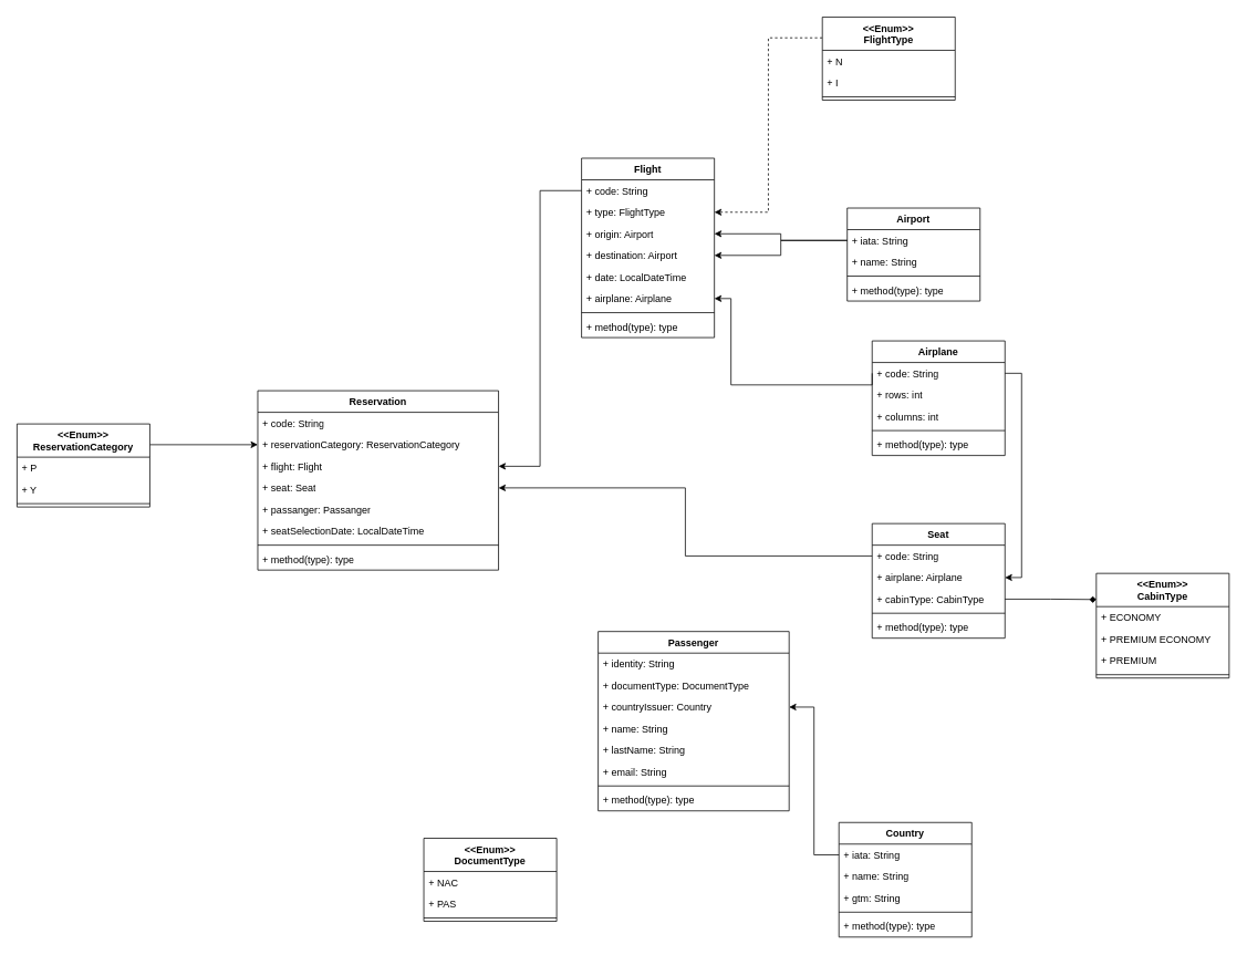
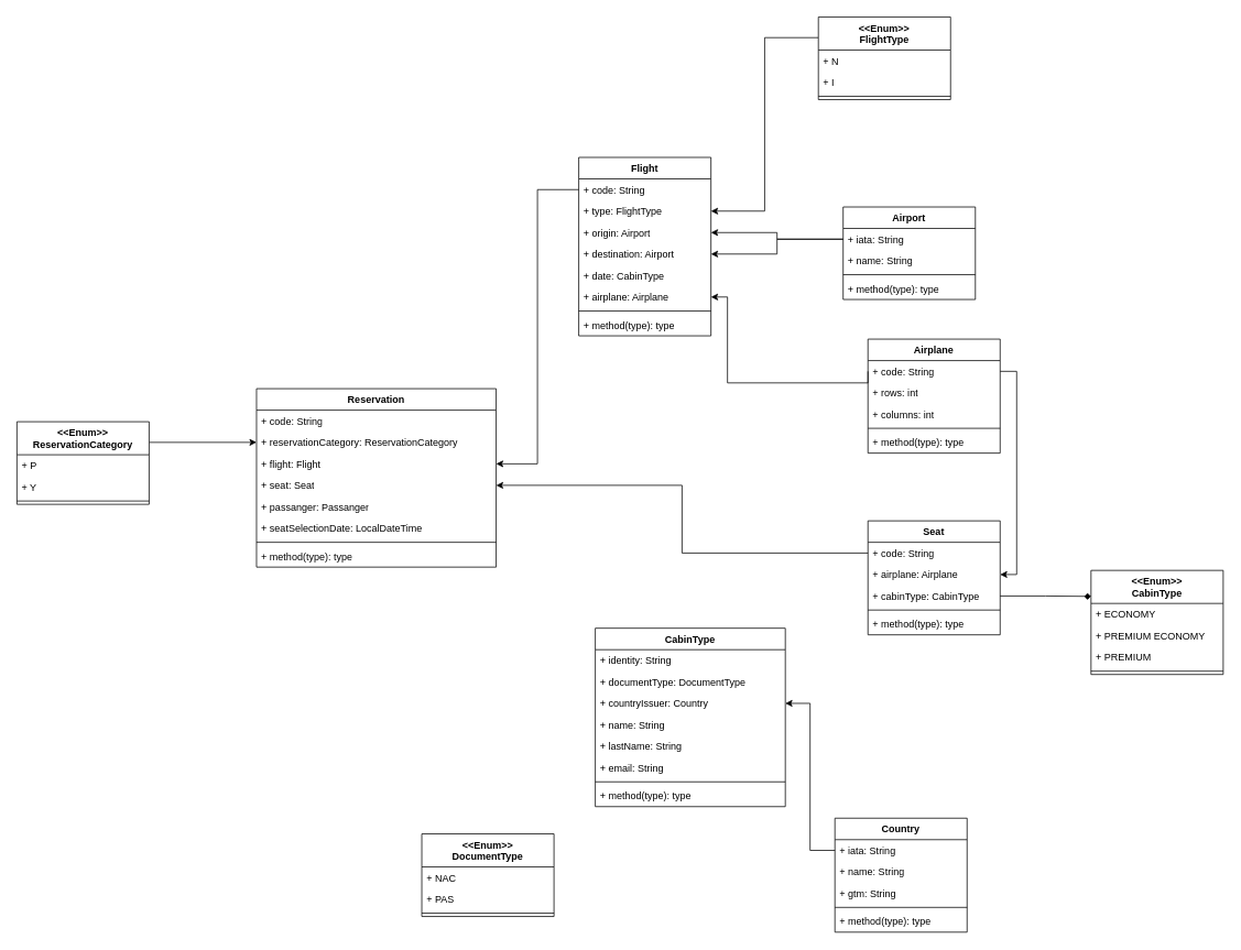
- <mxCell id="11" style="edgeStyle=orthogonalEdgeStyle;rounded=0;orthogonalLoop=1;jettySize=auto;html=1;exitX=0;exitY=0.25;exitDx=0;exitDy=0;entryX=1;entryY=0.5;entryDx=0;entryDy=0;dashed=1;" edge="1" parent="1" source="12" target="4"><mxGeometry relative="1" as="geometry" /></mxCell>
+ <mxCell id="11" style="edgeStyle=orthogonalEdgeStyle;rounded=0;orthogonalLoop=1;jettySize=auto;html=1;exitX=0;exitY=0.25;exitDx=0;exitDy=0;entryX=1;entryY=0.5;entryDx=0;entryDy=0;" edge="1" parent="1" source="12" target="4"><mxGeometry relative="1" as="geometry" /></mxCell>
- <mxCell id="7" value="+ date: LocalDateTime" style="text;strokeColor=none;fillColor=none;align=left;verticalAlign=top;spacingLeft=4;spacingRight=4;overflow=hidden;rotatable=0;points=[[0,0.5],[1,0.5]];portConstraint=eastwest;whiteSpace=wrap;html=1;" vertex="1" parent="2"><mxGeometry y="130" width="160" height="26" as="geometry" /></mxCell>
+ <mxCell id="7" value="+ date: CabinType" style="text;strokeColor=none;fillColor=none;align=left;verticalAlign=top;spacingLeft=4;spacingRight=4;overflow=hidden;rotatable=0;points=[[0,0.5],[1,0.5]];portConstraint=eastwest;whiteSpace=wrap;html=1;" vertex="1" parent="2"><mxGeometry y="130" width="160" height="26" as="geometry" /></mxCell>
- <mxCell id="40" value="Passenger" style="swimlane;fontStyle=1;align=center;verticalAlign=top;childLayout=stackLayout;horizontal=1;startSize=26;horizontalStack=0;resizeParent=1;resizeParentMax=0;resizeLast=0;collapsible=1;marginBottom=0;whiteSpace=wrap;html=1;" vertex="1" parent="1"><mxGeometry x="720" y="760" width="230" height="216" as="geometry" /></mxCell>
+ <mxCell id="40" value="CabinType" style="swimlane;fontStyle=1;align=center;verticalAlign=top;childLayout=stackLayout;horizontal=1;startSize=26;horizontalStack=0;resizeParent=1;resizeParentMax=0;resizeLast=0;collapsible=1;marginBottom=0;whiteSpace=wrap;html=1;" vertex="1" parent="1"><mxGeometry x="720" y="760" width="230" height="216" as="geometry" /></mxCell>
